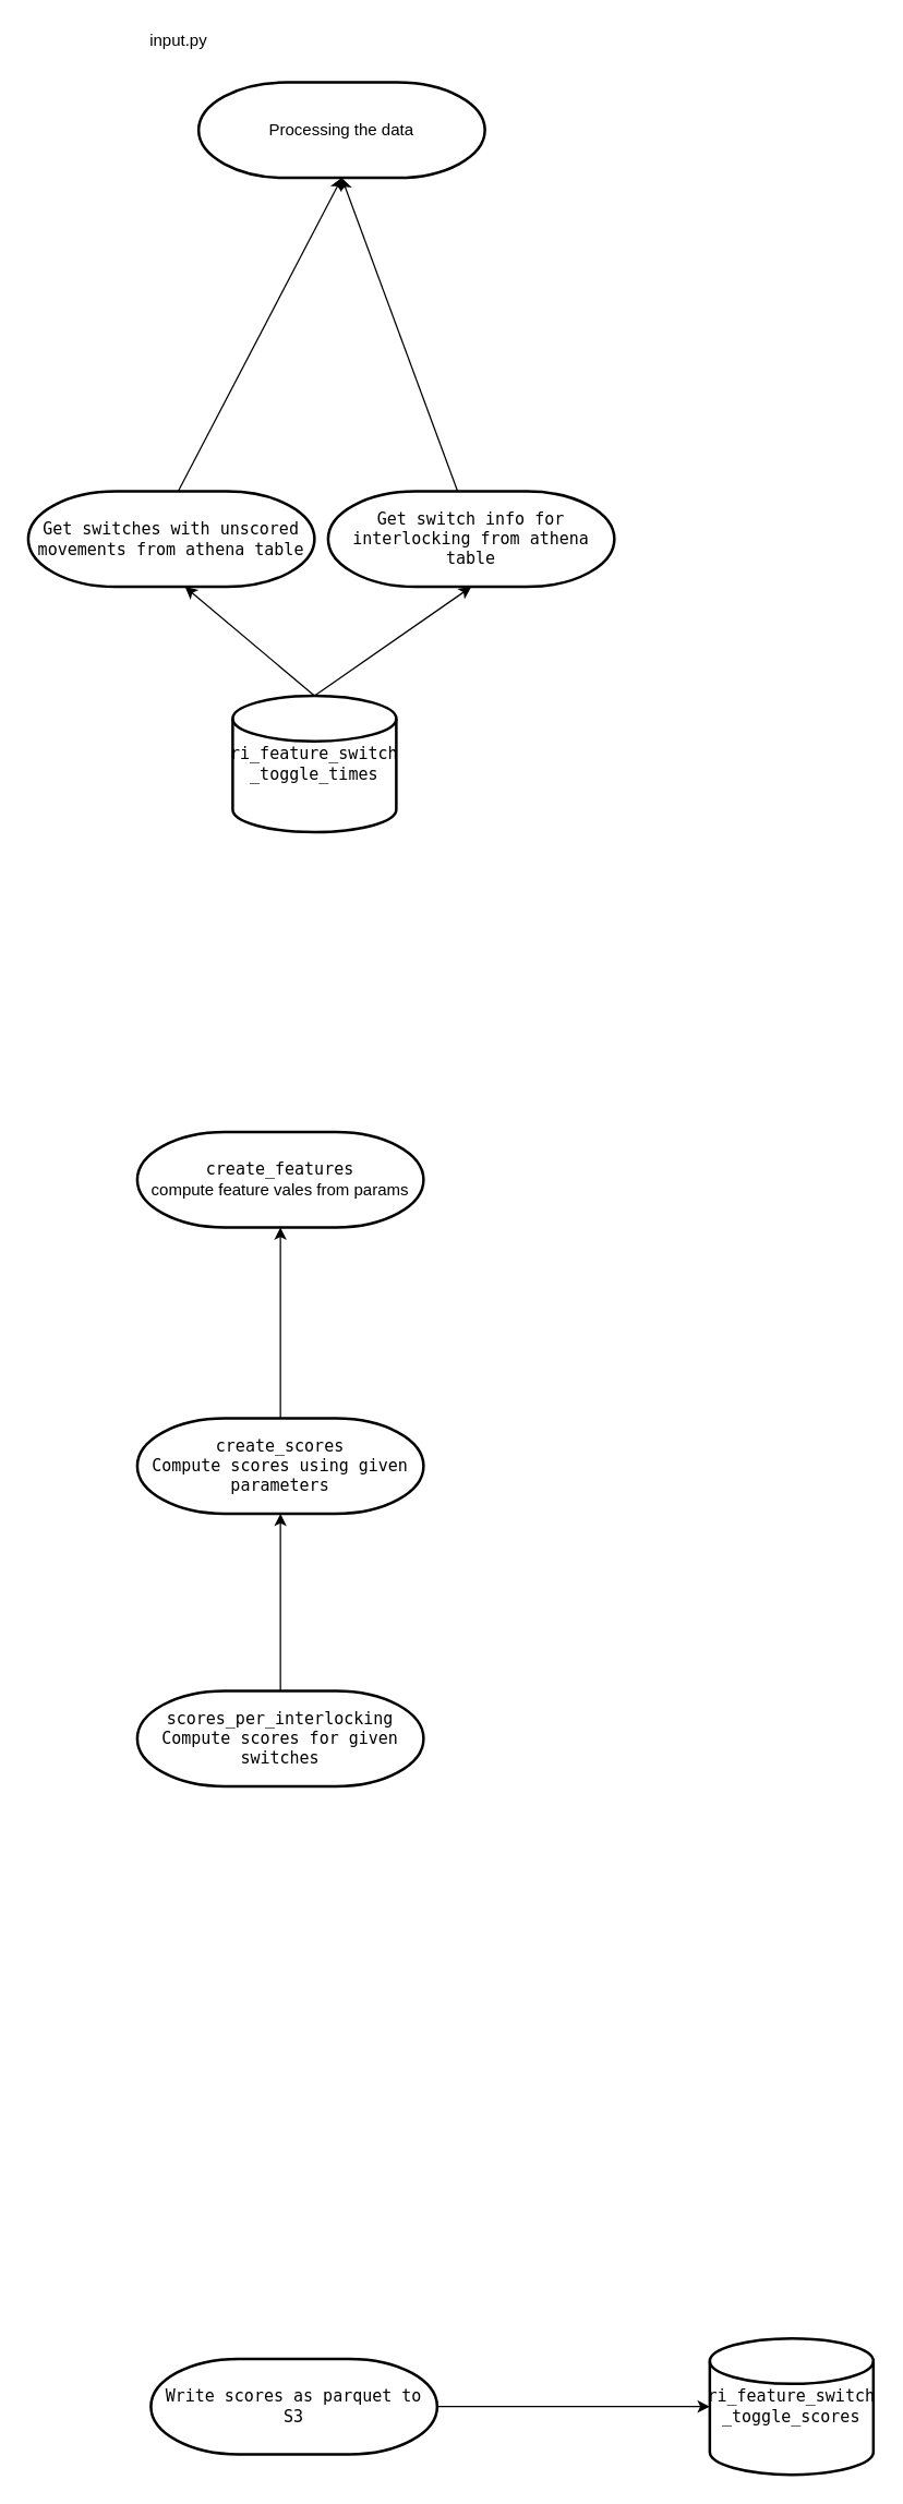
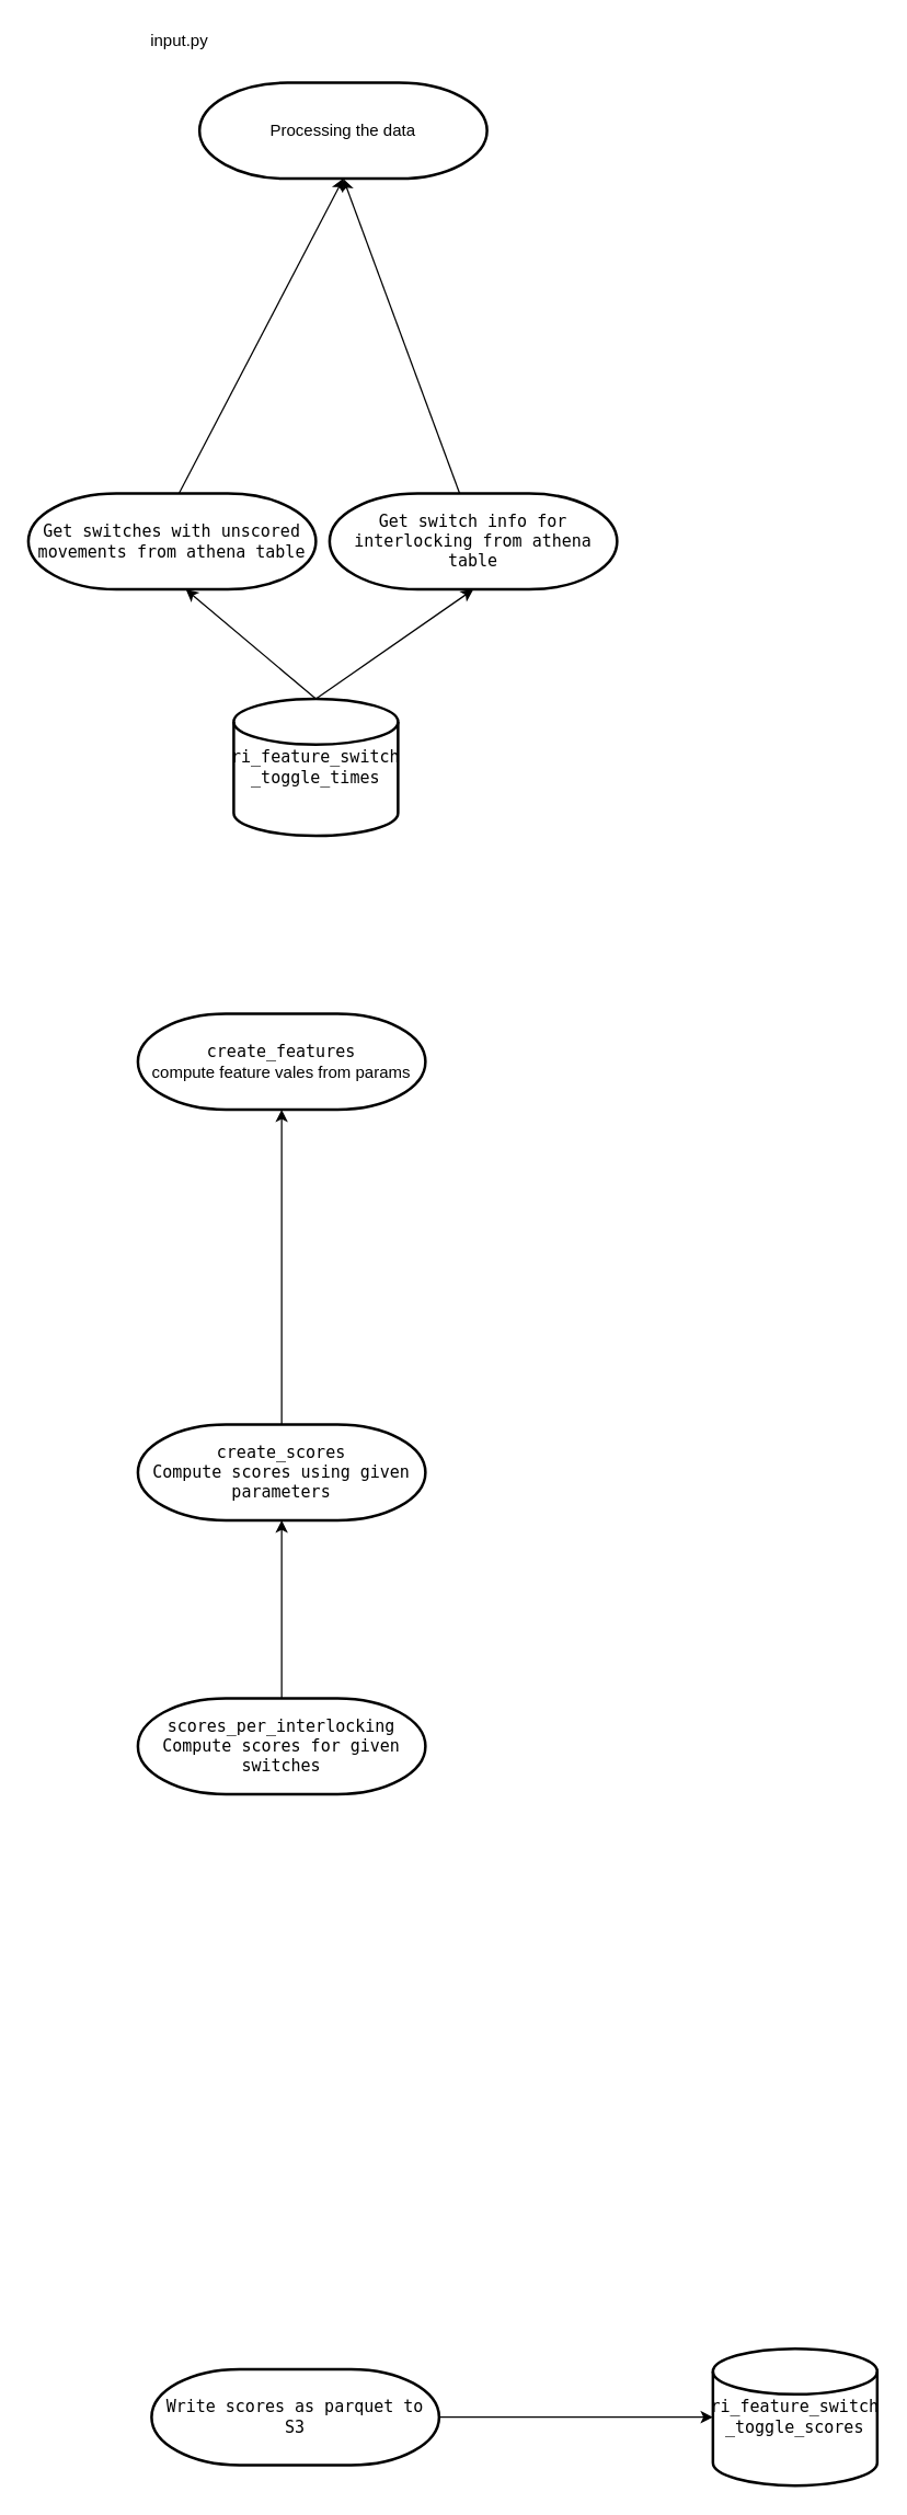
- <mxCell id="13" value="&lt;code&gt;create_features&lt;br&gt;&lt;/code&gt;compute feature vales from params" style="strokeWidth=2;html=1;shape=mxgraph.flowchart.terminator;whiteSpace=wrap;" vertex="1" parent="1"><mxGeometry x="100" y="830" width="210" height="70" as="geometry" /></mxCell>
+ <mxCell id="13" value="&lt;code&gt;create_features&lt;br&gt;&lt;/code&gt;compute feature vales from params" style="strokeWidth=2;html=1;shape=mxgraph.flowchart.terminator;whiteSpace=wrap;" vertex="1" parent="1"><mxGeometry x="100" y="740" width="210" height="70" as="geometry" /></mxCell>
